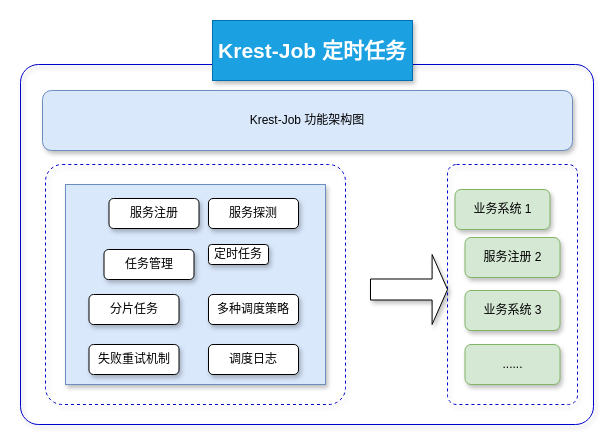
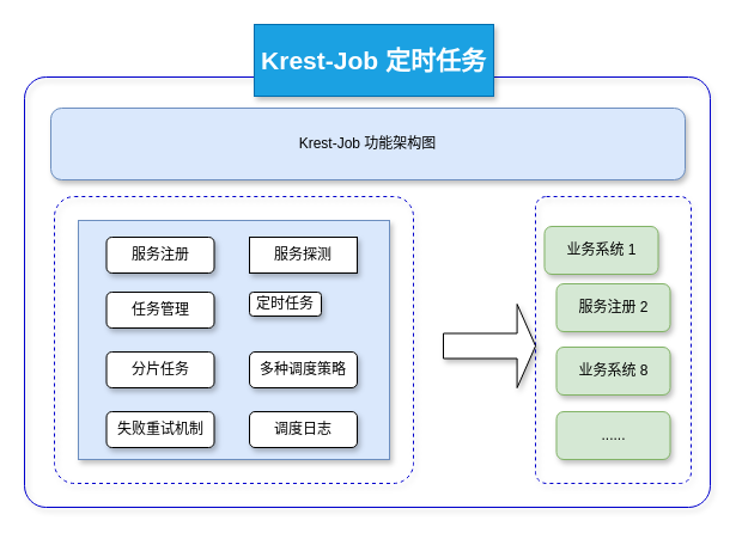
- <mxCell id="7" value="服务注册" style="rounded=1;whiteSpace=wrap;html=1;shadow=1;glass=0;sketch=0;strokeWidth=1;gradientColor=#ffffff;" parent="1" vertex="1"><mxGeometry x="108.5" y="198" width="90" height="30" as="geometry" /></mxCell>
+ <mxCell id="7" value="服务注册" style="rounded=1;whiteSpace=wrap;html=1;shadow=1;glass=0;sketch=0;strokeWidth=1;gradientColor=#ffffff;" parent="1" vertex="1"><mxGeometry x="88.5" y="198" width="90" height="30" as="geometry" /></mxCell>
- <mxCell id="10" value="服务探测" style="rounded=1;whiteSpace=wrap;html=1;shadow=1;glass=0;sketch=0;strokeWidth=1;gradientColor=#ffffff;" parent="1" vertex="1"><mxGeometry x="208" y="198" width="90" height="30" as="geometry" /></mxCell>
+ <mxCell id="10" value="服务探测" style="whiteSpace=wrap;html=1;shadow=1;glass=0;sketch=0;strokeWidth=1;gradientColor=#ffffff;rounded=0;" parent="1" vertex="1"><mxGeometry x="208" y="198" width="90" height="30" as="geometry" /></mxCell>
- <mxCell id="14" value="任务管理" style="rounded=1;whiteSpace=wrap;html=1;shadow=1;glass=0;sketch=0;strokeWidth=1;gradientColor=#ffffff;" parent="1" vertex="1"><mxGeometry x="103.5" y="249" width="90" height="30" as="geometry" /></mxCell>
+ <mxCell id="14" value="任务管理" style="rounded=1;whiteSpace=wrap;html=1;shadow=1;glass=0;sketch=0;strokeWidth=1;gradientColor=#ffffff;" parent="1" vertex="1"><mxGeometry x="88.5" y="244" width="90" height="30" as="geometry" /></mxCell>
- <mxCell id="18" value="业务系统 3" style="rounded=1;whiteSpace=wrap;html=1;shadow=1;glass=0;sketch=0;strokeWidth=1;fillColor=#d5e8d4;strokeColor=#82b366;" parent="1" vertex="1"><mxGeometry x="464.5" y="290" width="95" height="40" as="geometry" /></mxCell>
+ <mxCell id="18" value="业务系统 8" style="rounded=1;whiteSpace=wrap;html=1;shadow=1;glass=0;sketch=0;strokeWidth=1;fillColor=#d5e8d4;strokeColor=#82b366;" parent="1" vertex="1"><mxGeometry x="464.5" y="290" width="95" height="40" as="geometry" /></mxCell>
